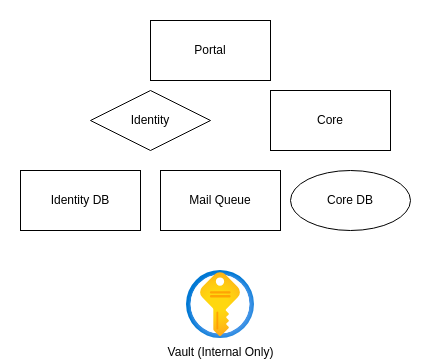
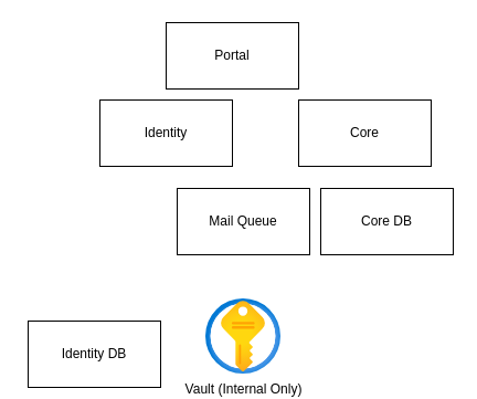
- <mxCell id="3" value="Identity" style="rhombus;whiteSpace=wrap;html=1;" vertex="1" parent="1"><mxGeometry x="90" y="90" width="120" height="60" as="geometry" /></mxCell>
+ <mxCell id="3" value="Identity" style="rounded=0;whiteSpace=wrap;html=1;" vertex="1" parent="1"><mxGeometry x="90" y="90" width="120" height="60" as="geometry" /></mxCell>
- <mxCell id="6" value="Identity DB" style="rounded=0;whiteSpace=wrap;html=1;" vertex="1" parent="1"><mxGeometry x="20" y="170" width="120" height="60" as="geometry" /></mxCell>
+ <mxCell id="6" value="Identity DB" style="rounded=0;whiteSpace=wrap;html=1;" vertex="1" parent="1"><mxGeometry x="25" y="290" width="120" height="60" as="geometry" /></mxCell>
- <mxCell id="7" value="Core DB" style="ellipse;whiteSpace=wrap;html=1;" vertex="1" parent="1"><mxGeometry x="290" y="170" width="120" height="60" as="geometry" /></mxCell>
+ <mxCell id="7" value="Core DB" style="rounded=0;whiteSpace=wrap;html=1;" vertex="1" parent="1"><mxGeometry x="290" y="170" width="120" height="60" as="geometry" /></mxCell>
